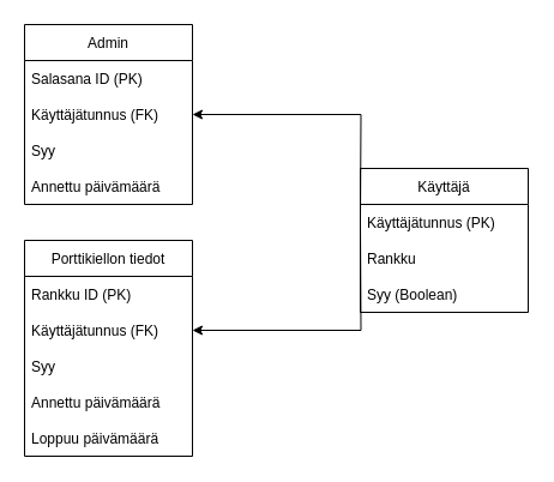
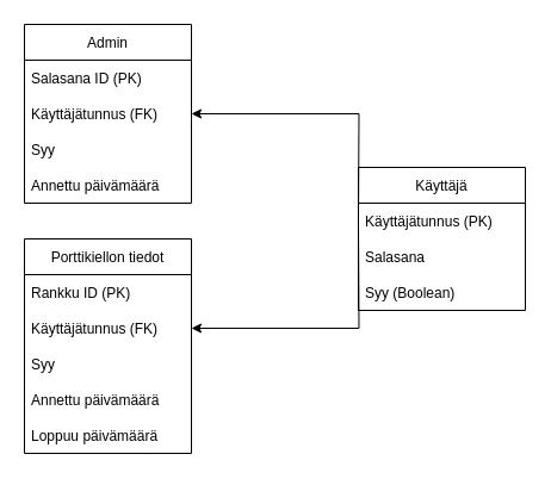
- <mxCell id="9" value="Rankku" style="text;strokeColor=none;fillColor=none;align=left;verticalAlign=middle;spacingLeft=4;spacingRight=4;overflow=hidden;points=[[0,0.5],[1,0.5]];portConstraint=eastwest;rotatable=0;" parent="7" vertex="1"><mxGeometry y="60" width="140" height="30" as="geometry" /></mxCell>
+ <mxCell id="9" value="Salasana" style="text;strokeColor=none;fillColor=none;align=left;verticalAlign=middle;spacingLeft=4;spacingRight=4;overflow=hidden;points=[[0,0.5],[1,0.5]];portConstraint=eastwest;rotatable=0;" parent="7" vertex="1"><mxGeometry y="60" width="140" height="30" as="geometry" /></mxCell>
